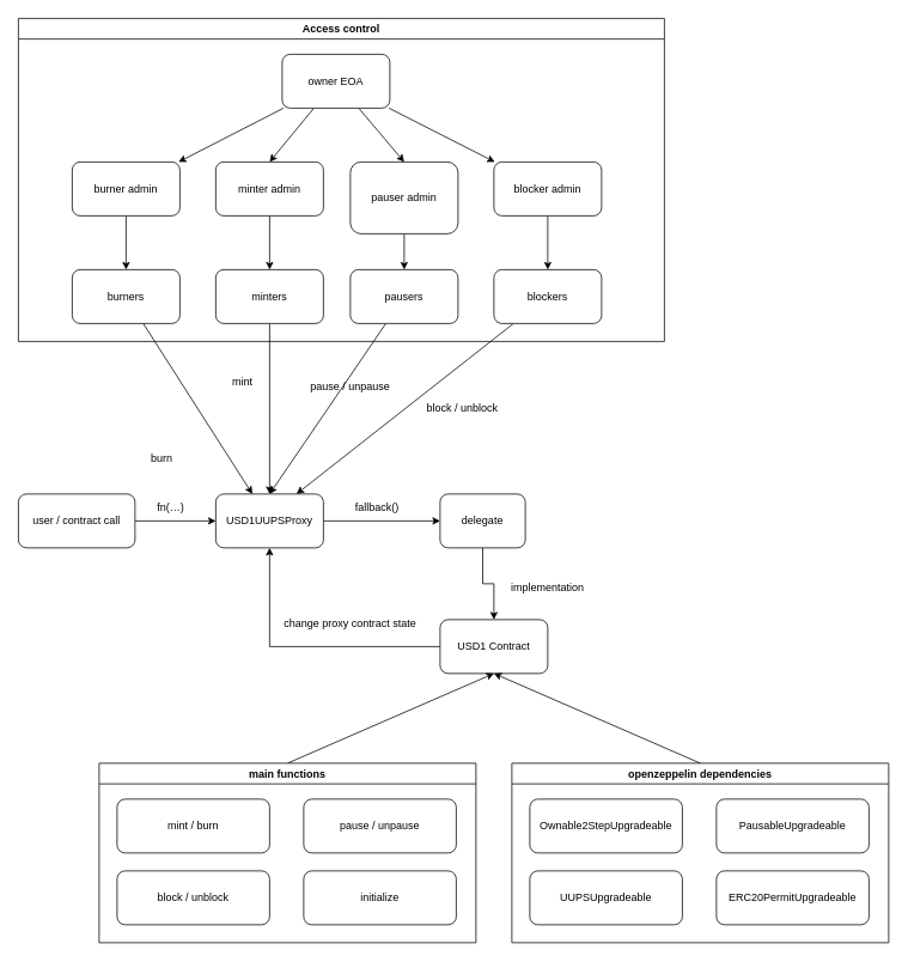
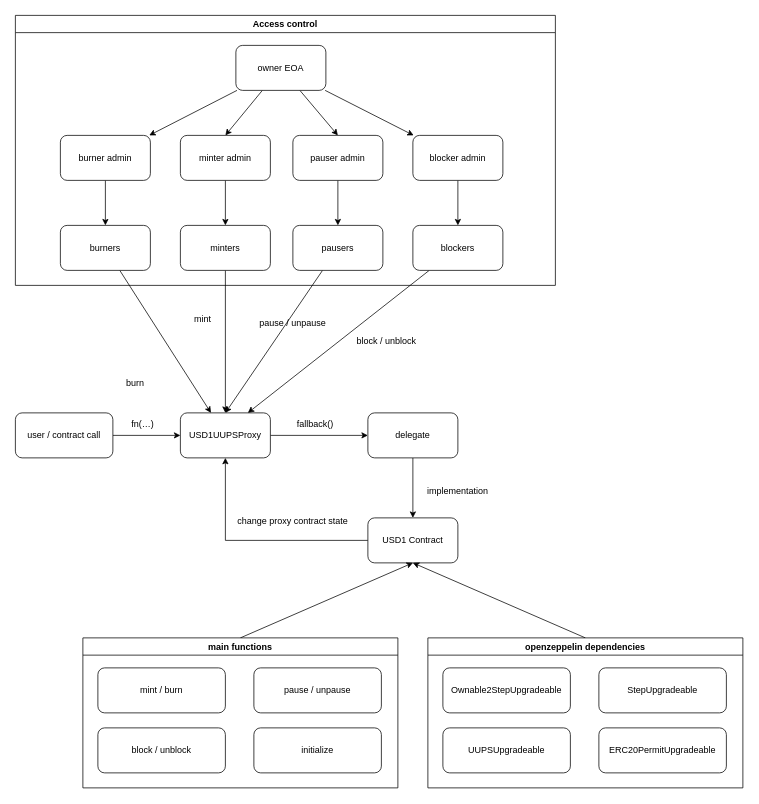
- <mxCell id="23" value="pauser admin" style="rounded=1;whiteSpace=wrap;html=1;" vertex="1" parent="1"><mxGeometry x="390" y="180" width="120" height="80" as="geometry" /></mxCell>
+ <mxCell id="23" value="pauser admin" style="rounded=1;whiteSpace=wrap;html=1;" vertex="1" parent="1"><mxGeometry x="390" y="180" width="120" height="60" as="geometry" /></mxCell>
- <mxCell id="7" value="delegate" style="whiteSpace=wrap;html=1;rounded=1;glass=0;strokeWidth=1;shadow=0;" vertex="1" parent="1"><mxGeometry x="490" y="550" width="95" height="60" as="geometry" /></mxCell>
+ <mxCell id="7" value="delegate" style="whiteSpace=wrap;html=1;rounded=1;glass=0;strokeWidth=1;shadow=0;" vertex="1" parent="1"><mxGeometry x="490" y="550" width="120" height="60" as="geometry" /></mxCell>
- <mxCell id="44" value="PausableUpgradeable" style="whiteSpace=wrap;html=1;rounded=1;glass=0;strokeWidth=1;shadow=0;" vertex="1" parent="40"><mxGeometry x="228" y="40" width="170" height="60" as="geometry" /></mxCell>
+ <mxCell id="44" value="StepUpgradeable" style="whiteSpace=wrap;html=1;rounded=1;glass=0;strokeWidth=1;shadow=0;" vertex="1" parent="40"><mxGeometry x="228" y="40" width="170" height="60" as="geometry" /></mxCell>
